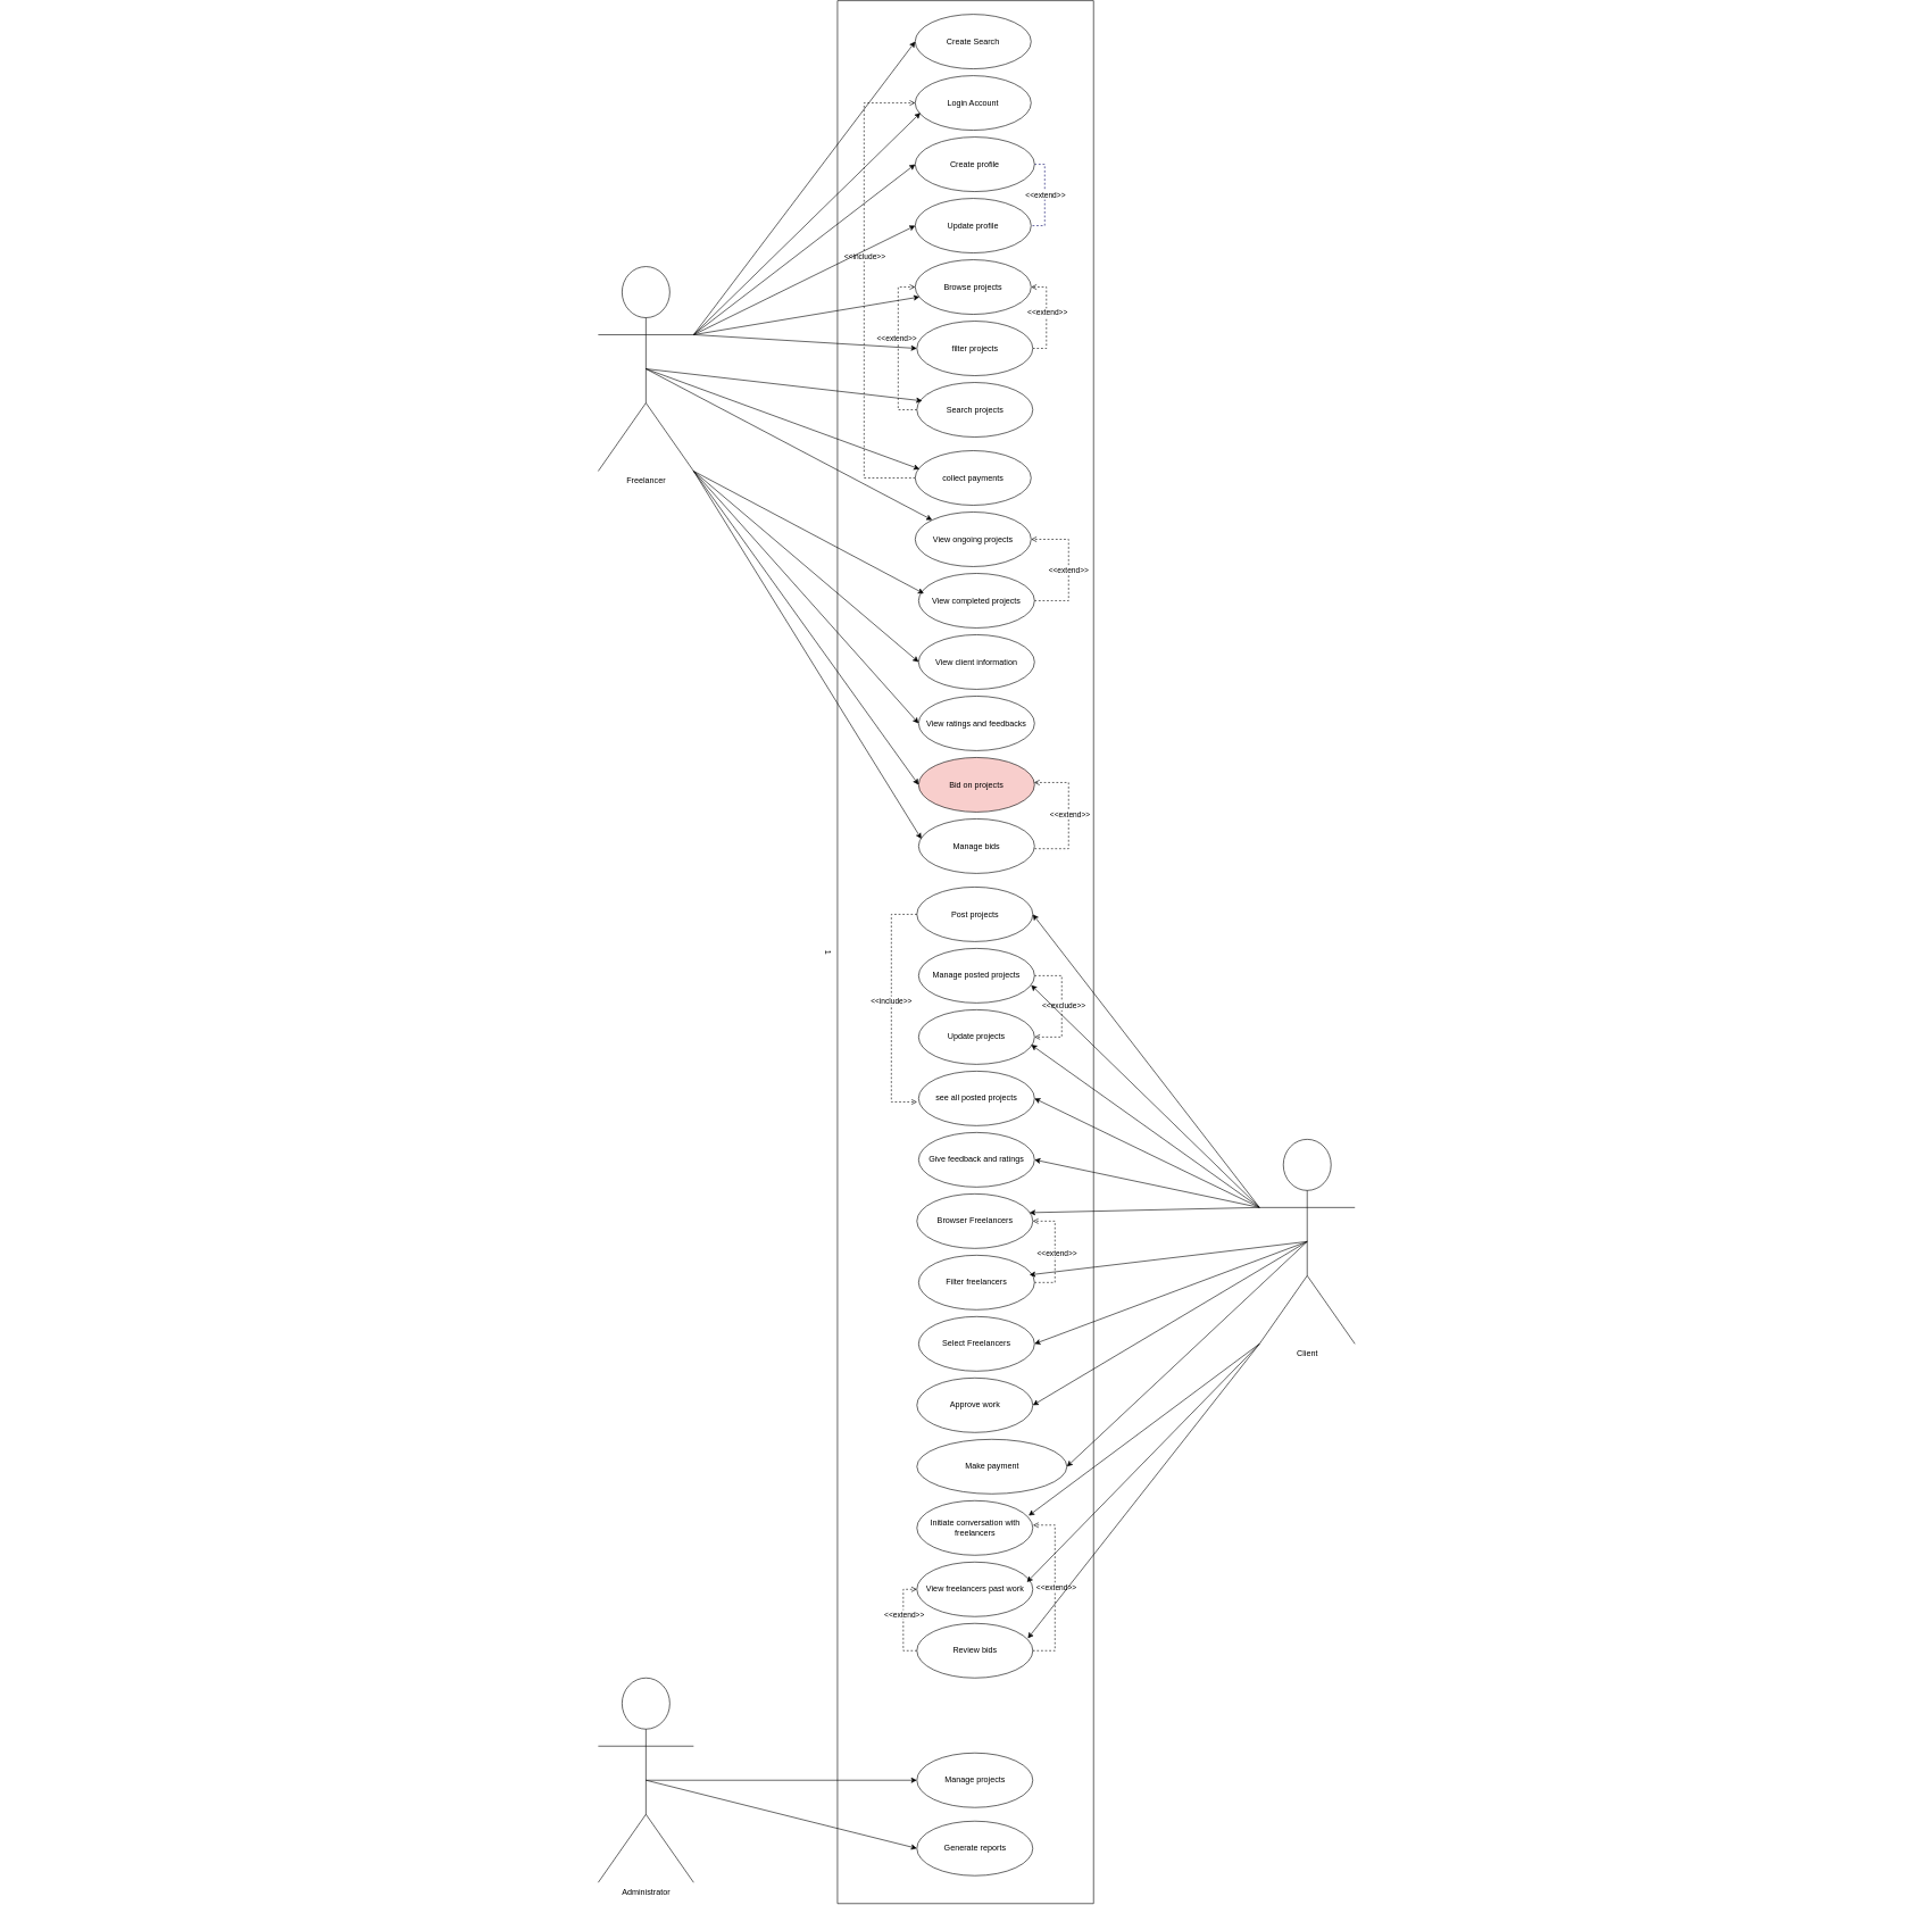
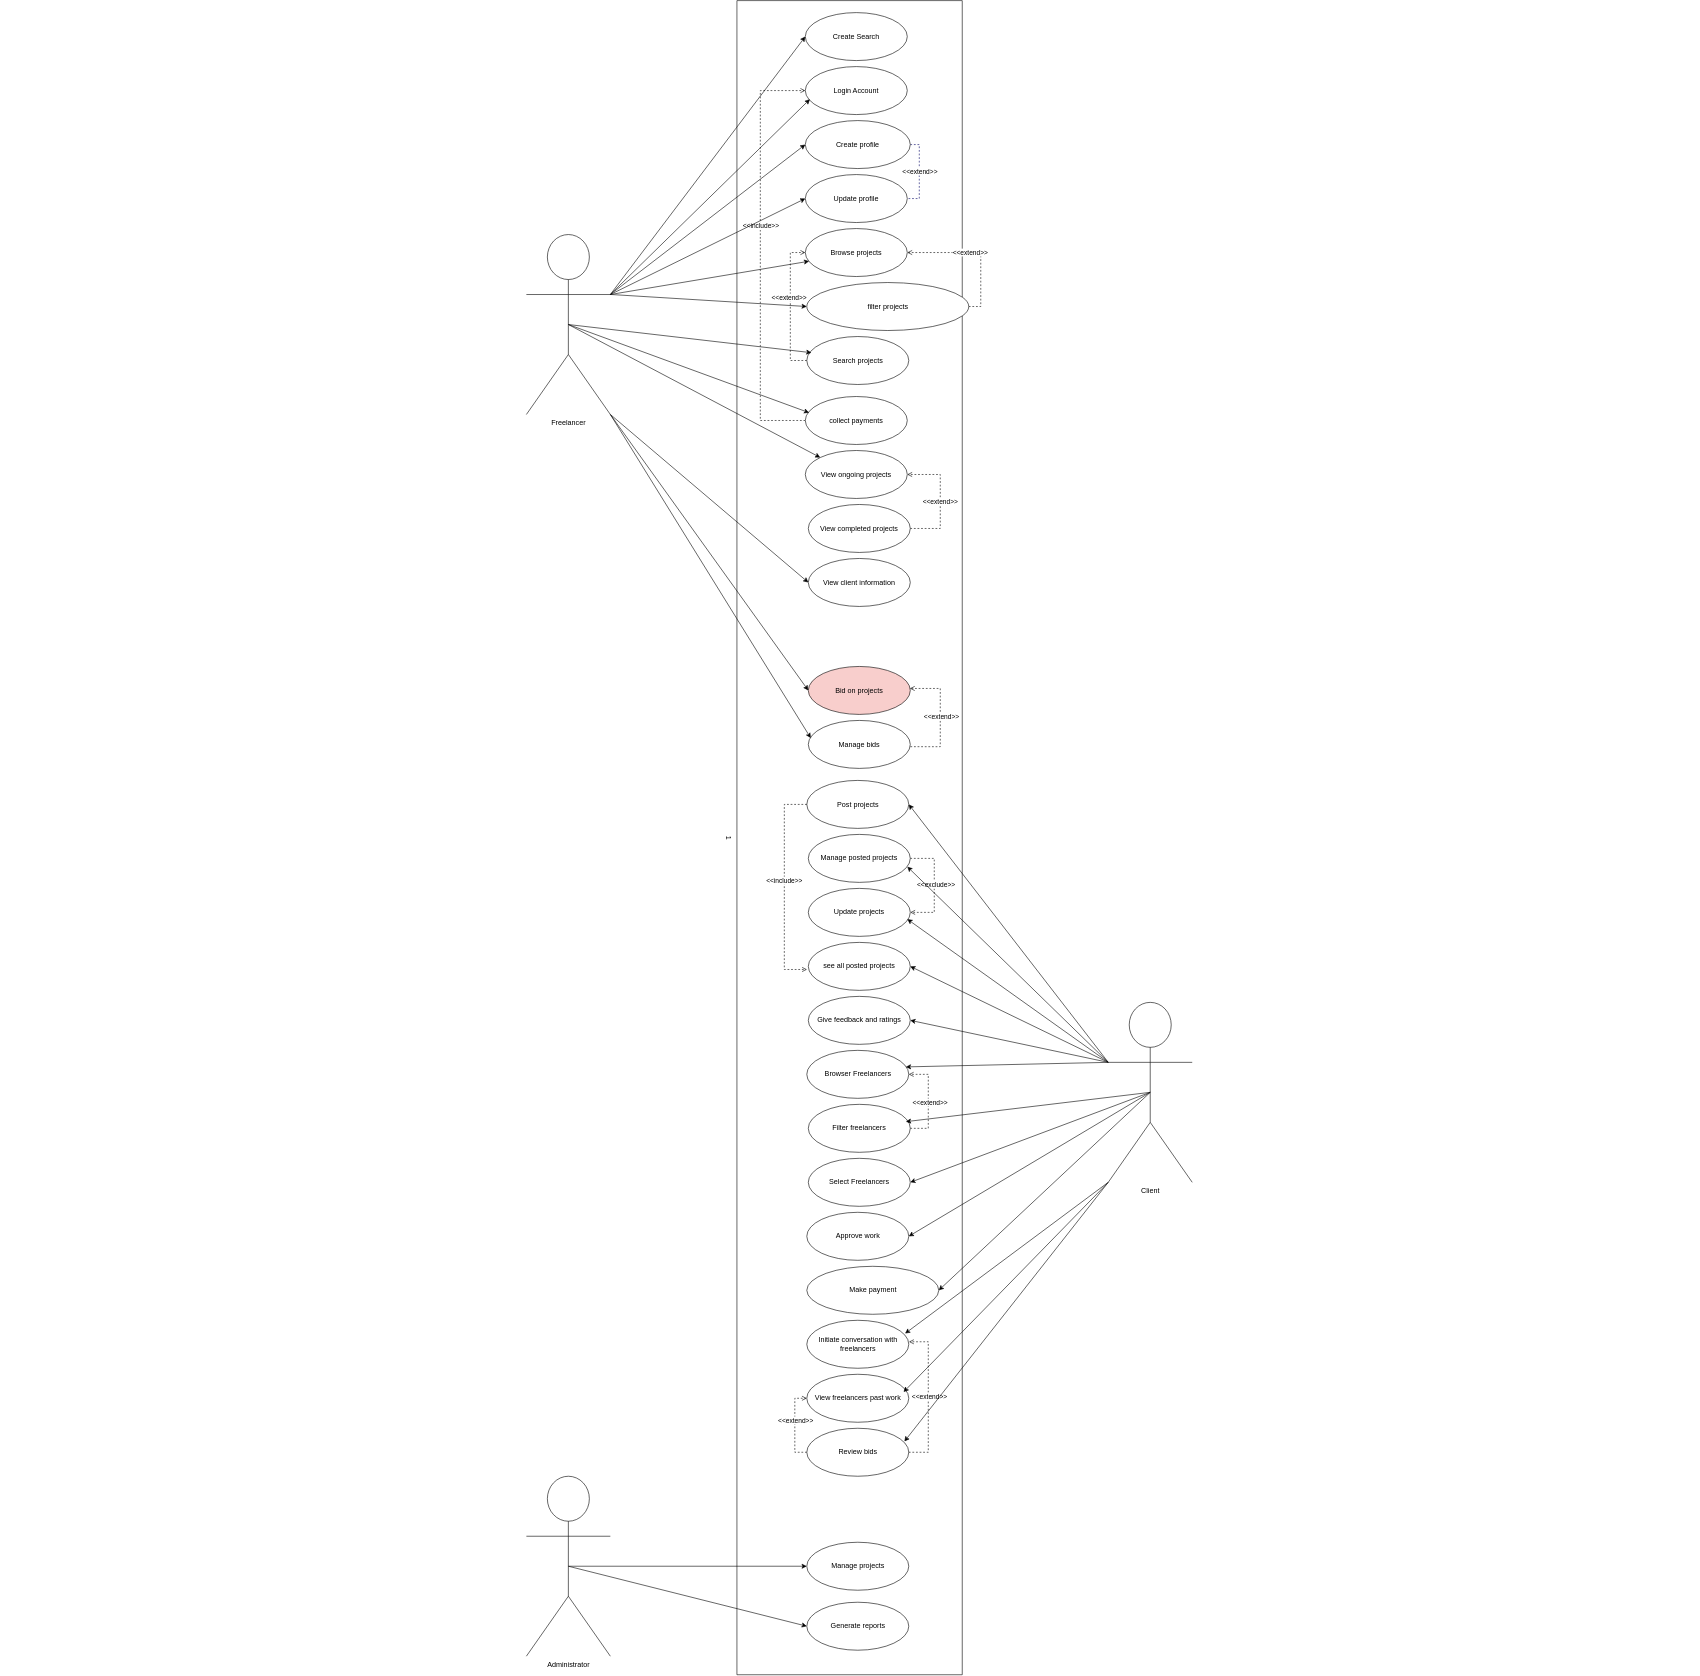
- <mxCell id="13" value="filter projects" style="ellipse;whiteSpace=wrap;html=1;" vertex="1" parent="1"><mxGeometry x="1344.5" y="470" width="170" height="80" as="geometry" /></mxCell>
+ <mxCell id="13" value="filter projects" style="ellipse;whiteSpace=wrap;html=1;" vertex="1" parent="1"><mxGeometry x="1344.5" y="470" width="270" height="80" as="geometry" /></mxCell>
- <mxCell id="81" value="" style="endArrow=classic;html=1;rounded=0;entryX=0.045;entryY=0.369;entryDx=0;entryDy=0;exitX=1;exitY=1;exitDx=0;exitDy=0;exitPerimeter=0;entryPerimeter=0;" edge="1" parent="1" source="2" target="20"><mxGeometry width="50" height="50" relative="1" as="geometry"><mxPoint x="957" y="550" as="sourcePoint" /><mxPoint x="1377" y="772" as="targetPoint" /></mxGeometry></mxCell>
- <mxCell id="83" value="" style="endArrow=classic;html=1;rounded=0;exitX=1;exitY=1;exitDx=0;exitDy=0;exitPerimeter=0;entryX=0;entryY=0.5;entryDx=0;entryDy=0;" edge="1" parent="1" source="2" target="22"><mxGeometry width="50" height="50" relative="1" as="geometry"><mxPoint x="1027" y="700" as="sourcePoint" /><mxPoint x="1357" y="980" as="targetPoint" /></mxGeometry></mxCell>
- <mxCell id="22" value="View ratings and feedbacks" style="ellipse;whiteSpace=wrap;html=1;" vertex="1" parent="1"><mxGeometry x="1347" y="1020" width="170" height="80" as="geometry" /></mxCell>
